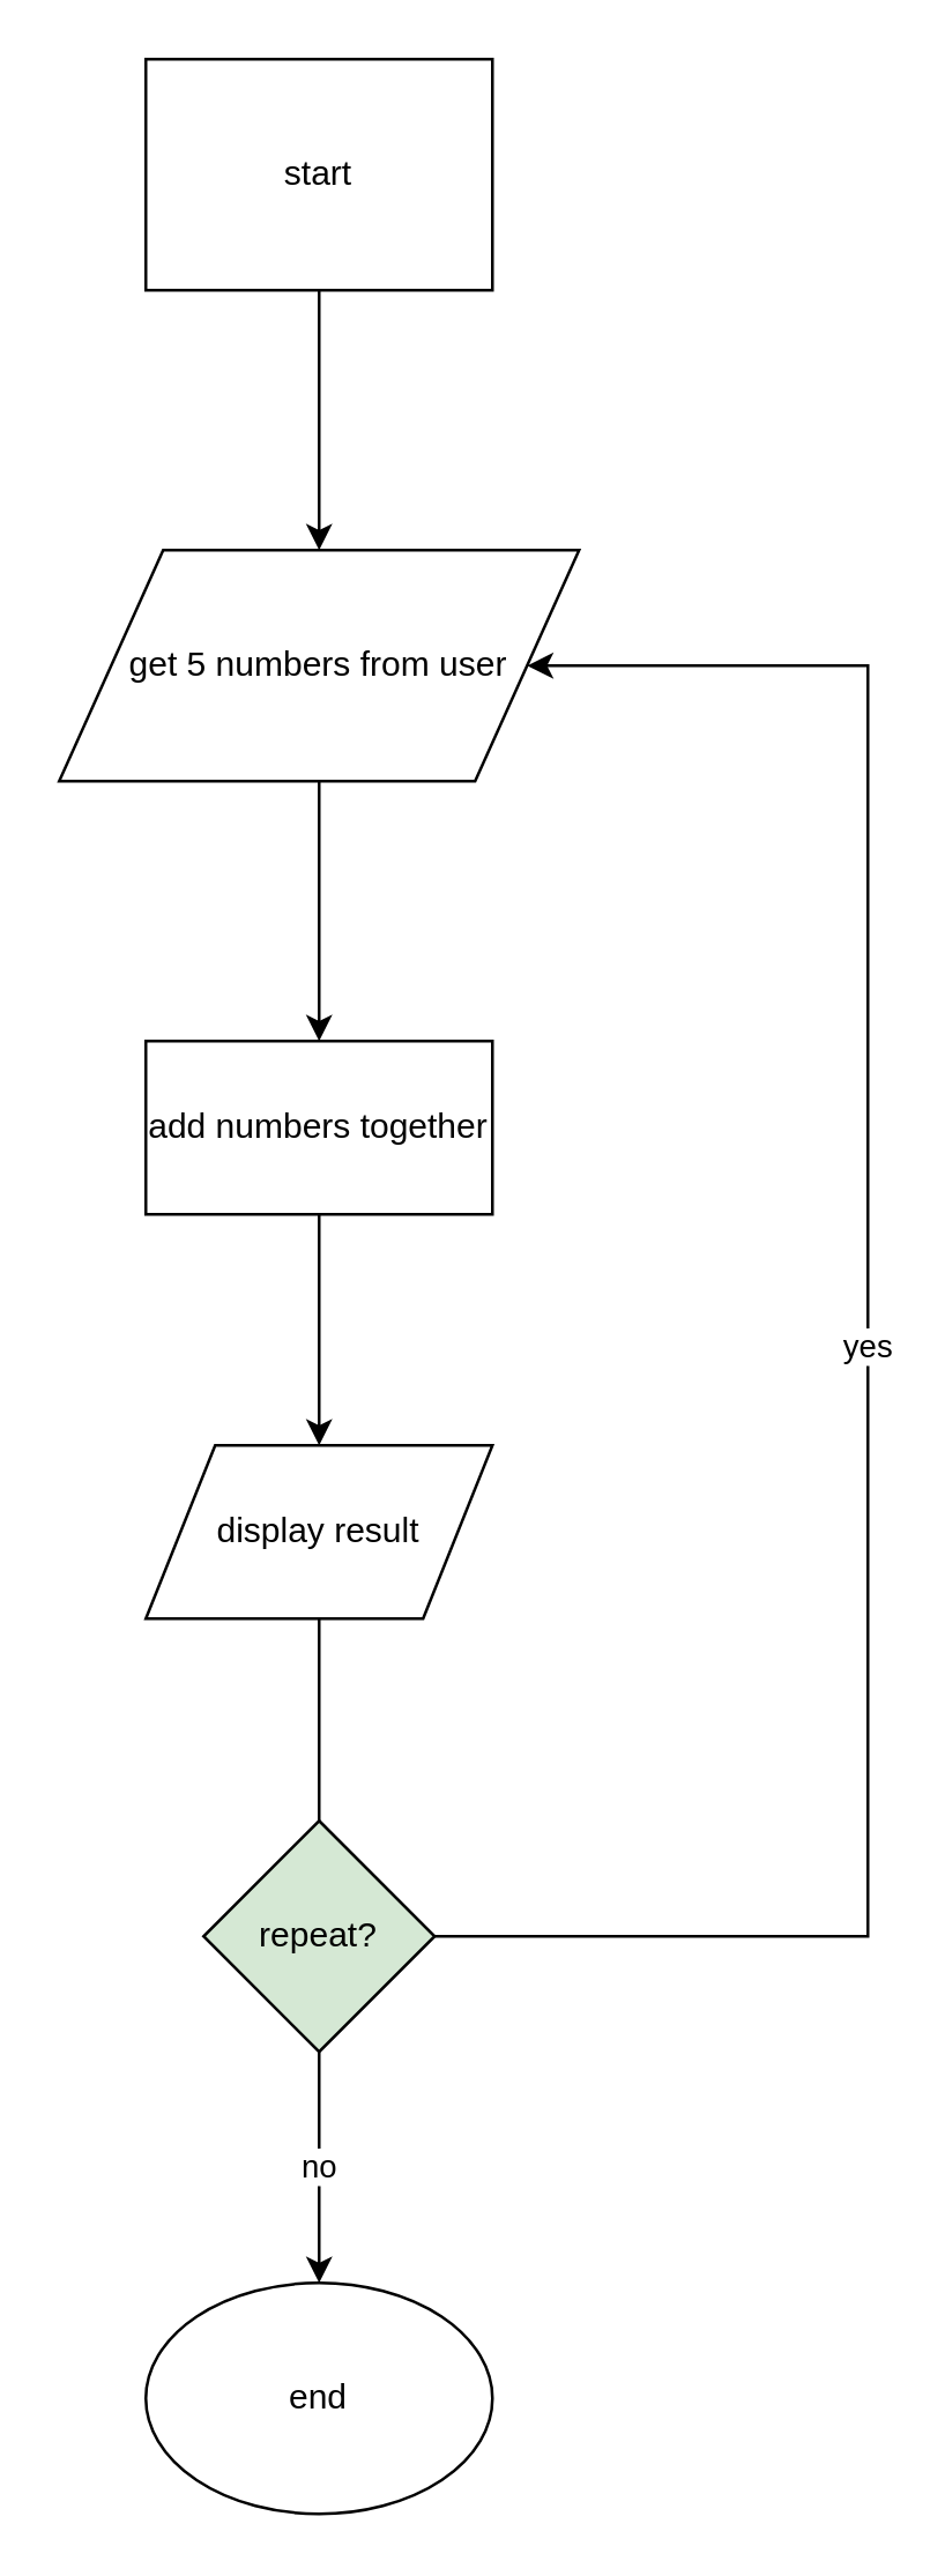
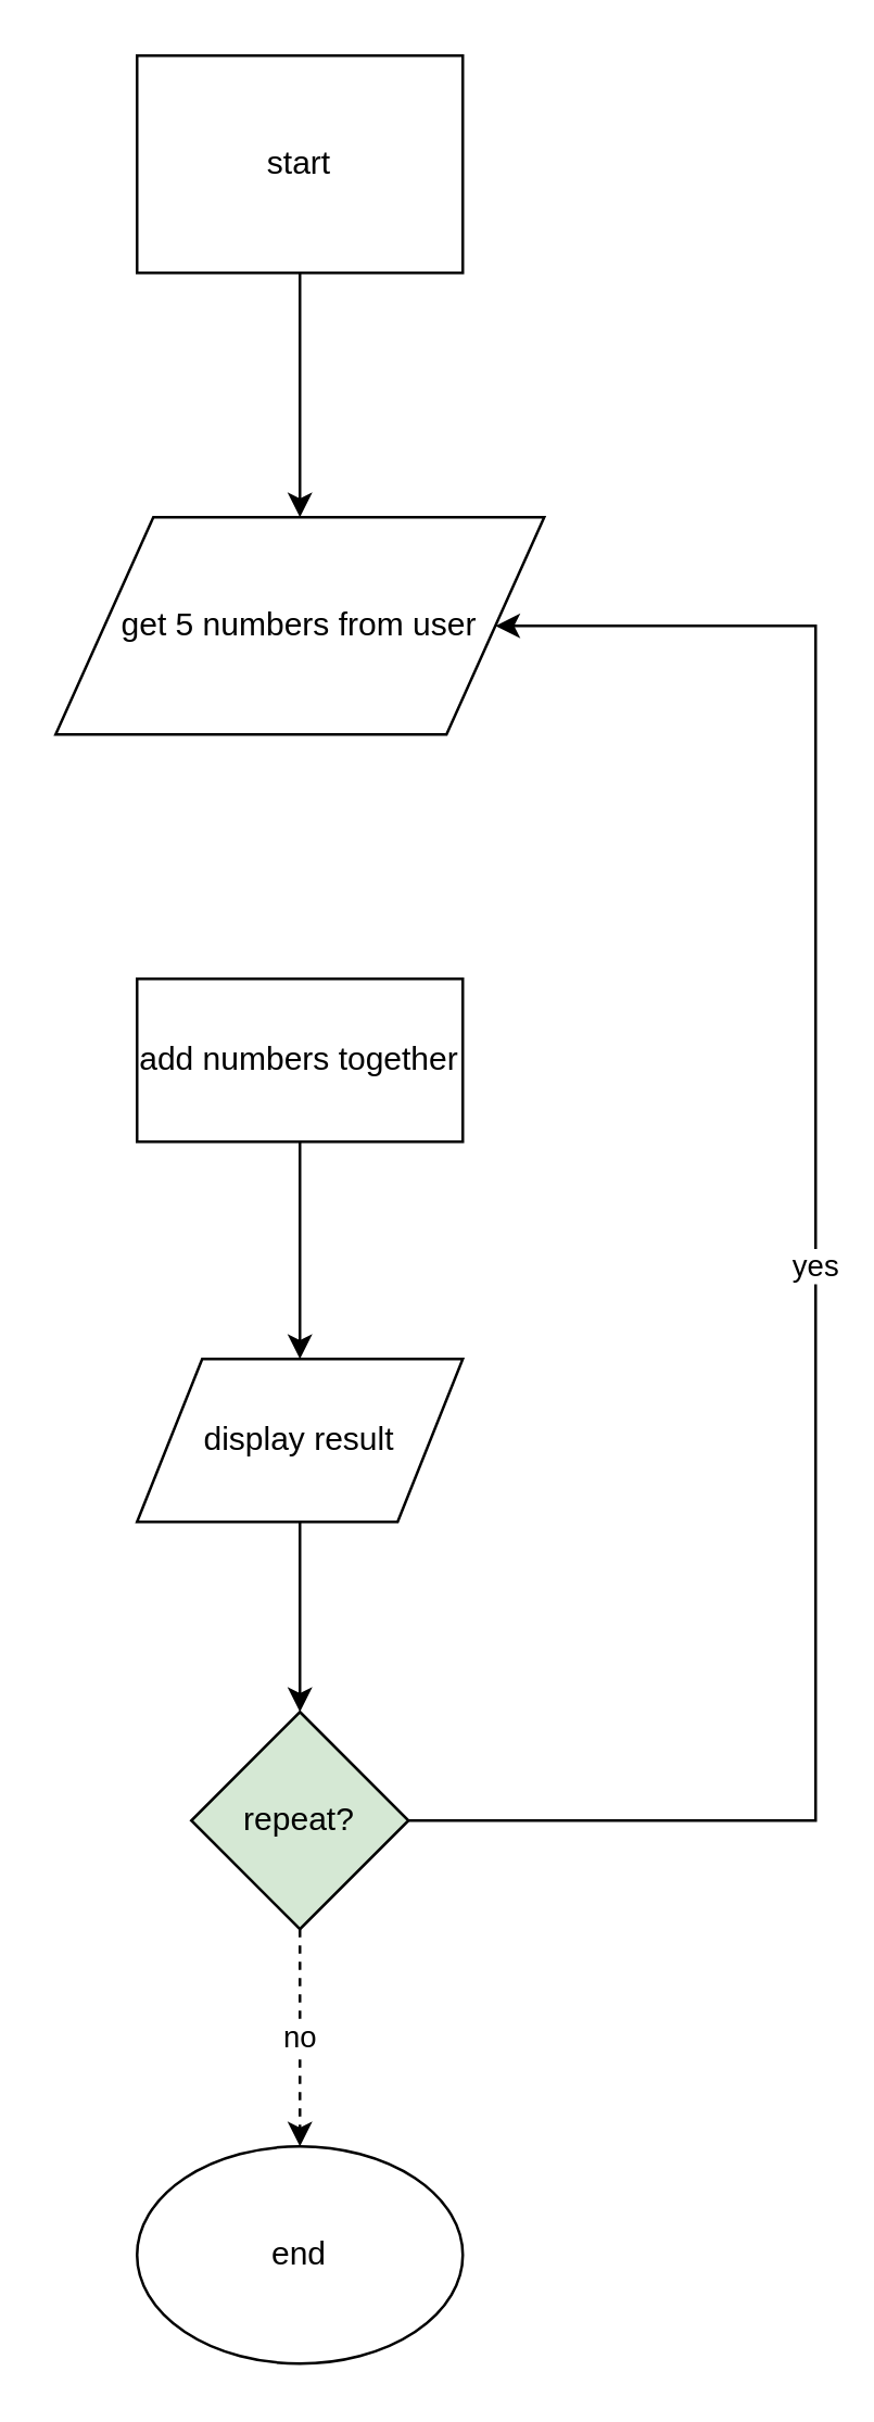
- <mxCell id="4" value="" style="edgeStyle=orthogonalEdgeStyle;rounded=0;orthogonalLoop=1;jettySize=auto;html=1;" edge="1" parent="1" source="5" target="7"><mxGeometry relative="1" as="geometry" /></mxCell>
- <mxCell id="8" value="" style="edgeStyle=orthogonalEdgeStyle;rounded=0;orthogonalLoop=1;jettySize=auto;html=1;endArrow=none;" edge="1" parent="1" source="9" target="12"><mxGeometry relative="1" as="geometry" /></mxCell>
+ <mxCell id="8" value="" style="edgeStyle=orthogonalEdgeStyle;rounded=0;orthogonalLoop=1;jettySize=auto;html=1;" edge="1" parent="1" source="9" target="12"><mxGeometry relative="1" as="geometry" /></mxCell>
- <mxCell id="11" value="no" style="edgeStyle=orthogonalEdgeStyle;rounded=0;orthogonalLoop=1;jettySize=auto;html=1;" edge="1" parent="1" source="12" target="13"><mxGeometry relative="1" as="geometry" /></mxCell>
+ <mxCell id="11" value="no" style="edgeStyle=orthogonalEdgeStyle;rounded=0;orthogonalLoop=1;jettySize=auto;html=1;dashed=1;" edge="1" parent="1" source="12" target="13"><mxGeometry relative="1" as="geometry" /></mxCell>
